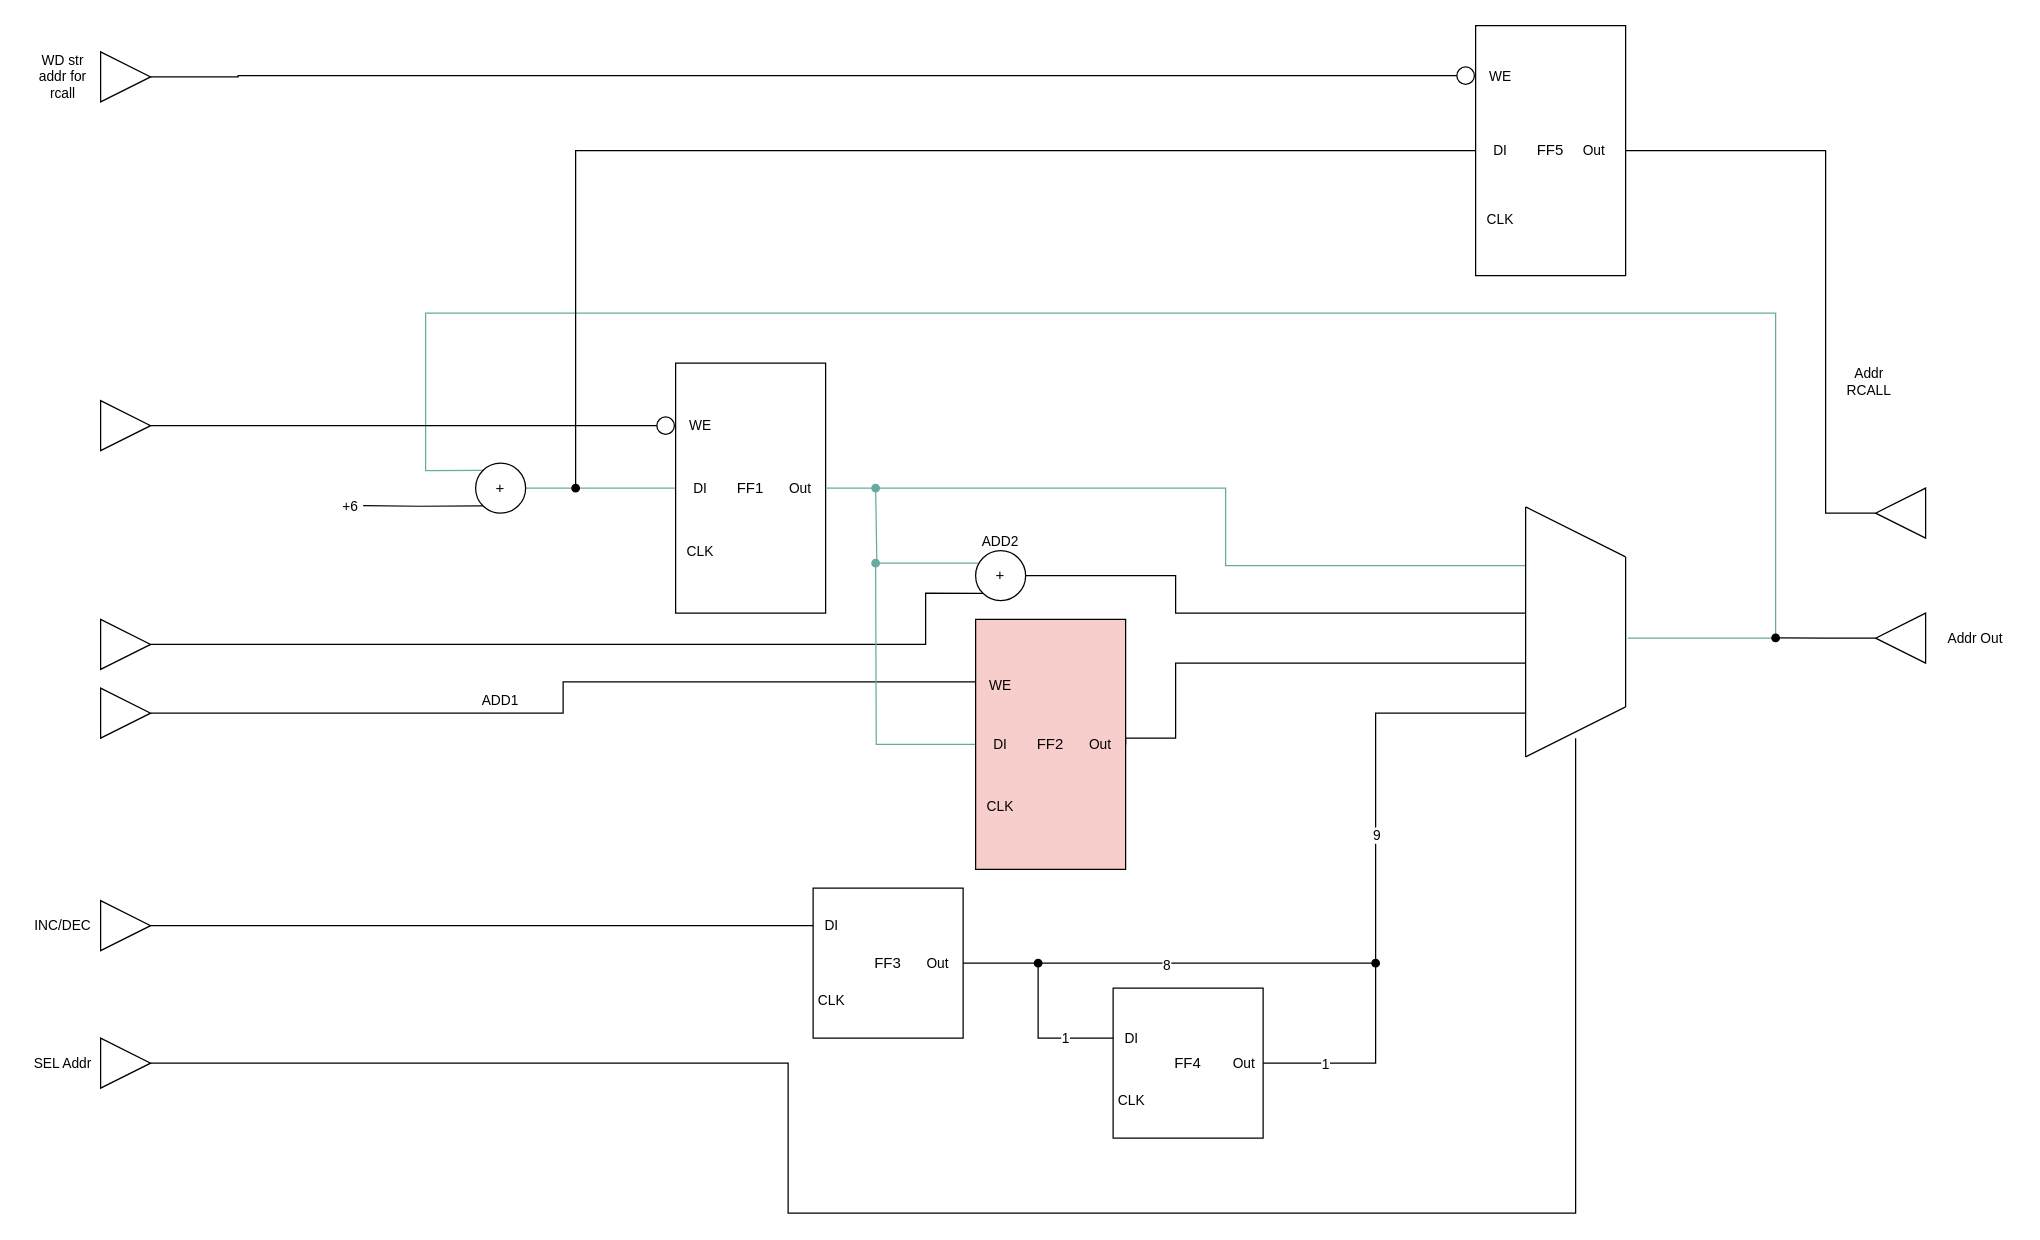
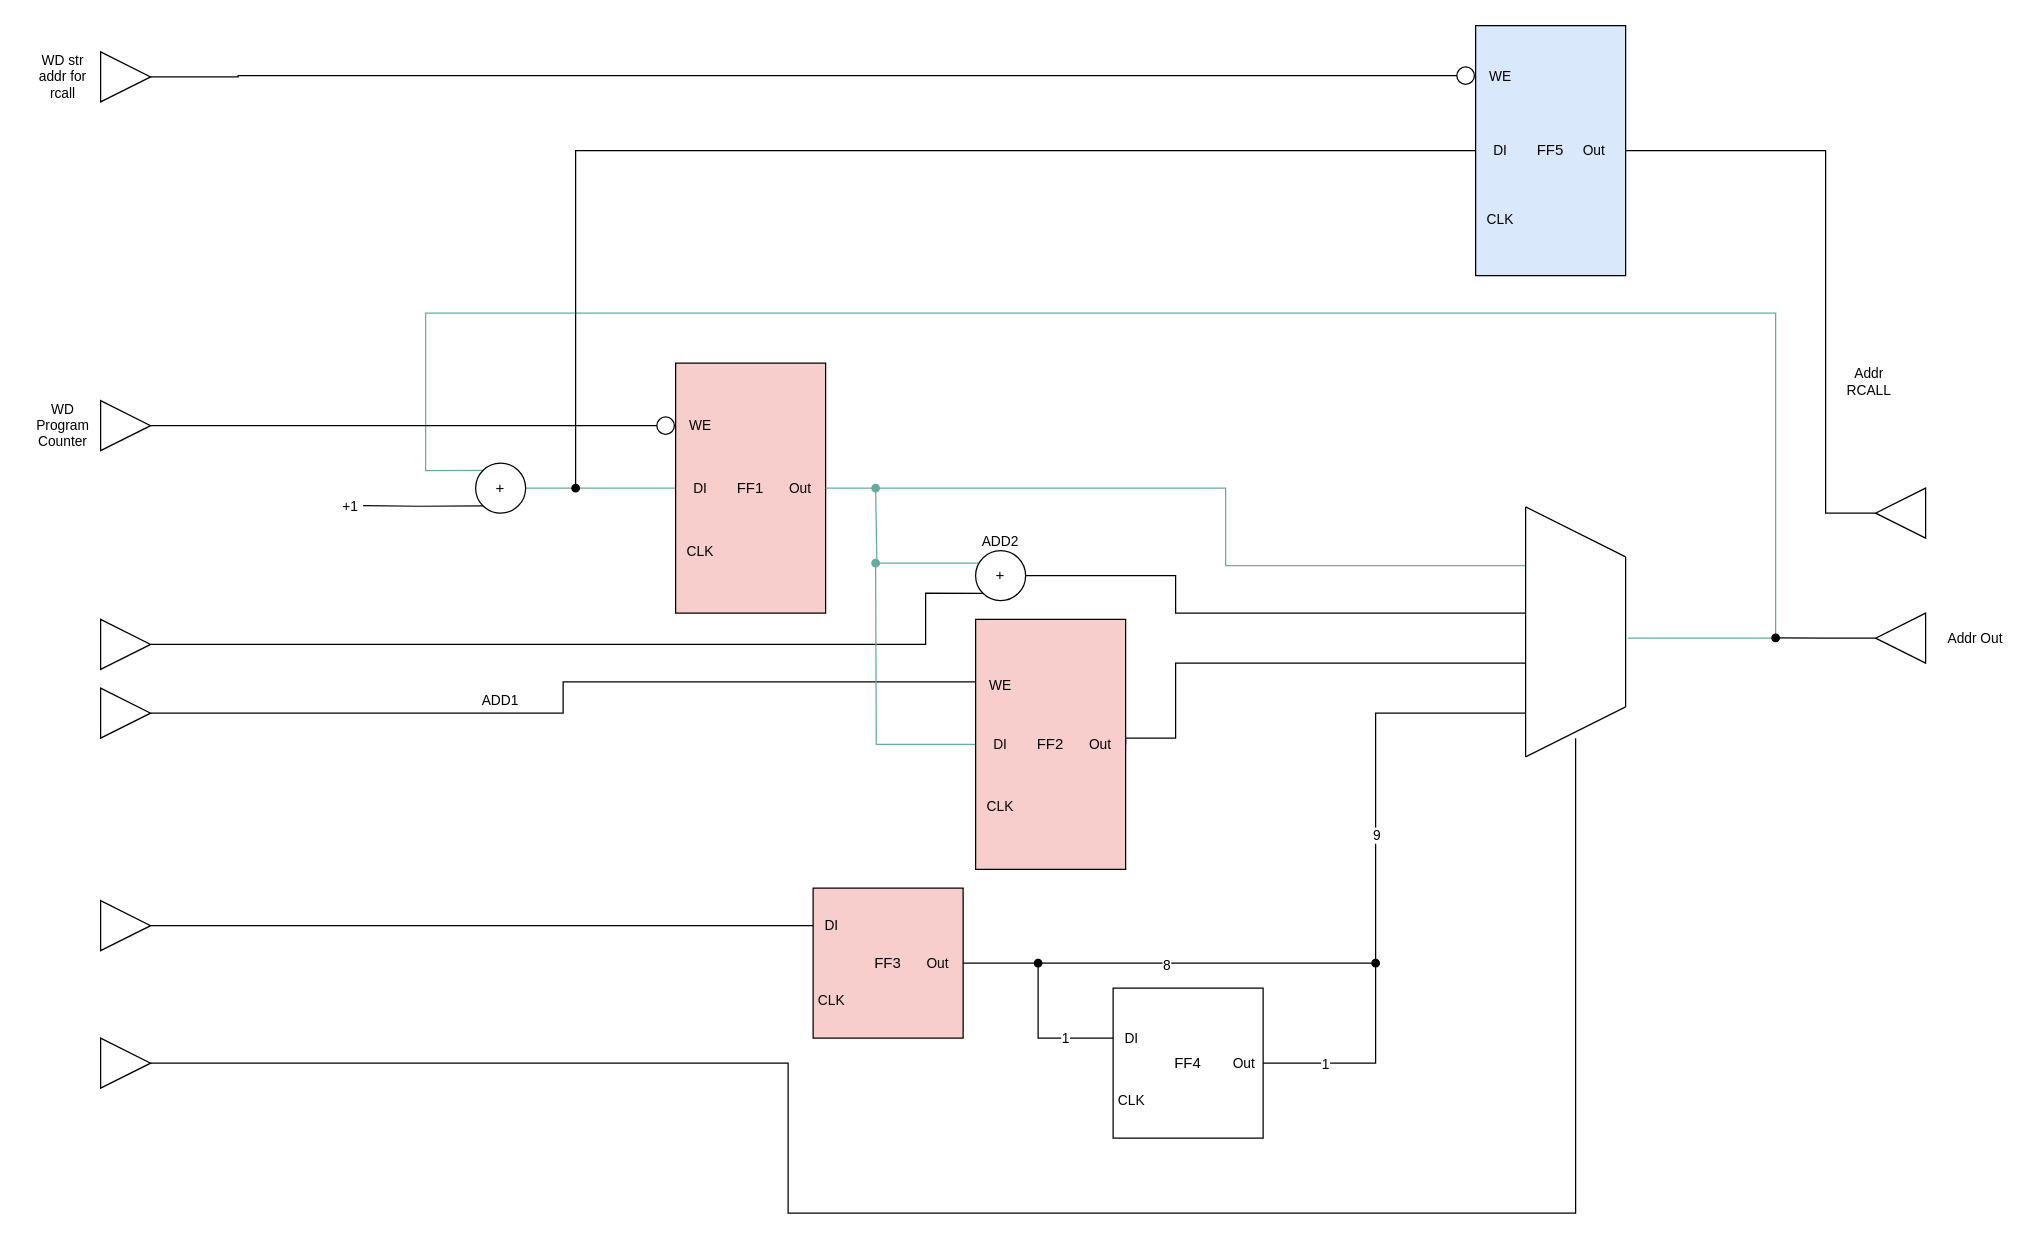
- <mxCell id="54" value="FF5" style="rounded=0;whiteSpace=wrap;html=1;" vertex="1" parent="1"><mxGeometry x="1180" y="20" width="120" height="200" as="geometry" /></mxCell>
+ <mxCell id="54" value="FF5" style="rounded=0;whiteSpace=wrap;html=1;fillColor=#dae8fc;" vertex="1" parent="1"><mxGeometry x="1180" y="20" width="120" height="200" as="geometry" /></mxCell>
+ <mxCell id="52" value="WD&lt;br&gt;Program Counter" style="text;html=1;strokeColor=none;fillColor=none;align=center;verticalAlign=middle;whiteSpace=wrap;rounded=0;fontSize=11;fontFamily=Helvetica;fontColor=default;" vertex="1" parent="1"><mxGeometry x="20" y="325" width="60" height="30" as="geometry" /></mxCell>
- <mxCell id="6" value="FF1" style="rounded=0;whiteSpace=wrap;html=1;" parent="1" vertex="1"><mxGeometry x="540" y="290" width="120" height="200" as="geometry" /></mxCell>
+ <mxCell id="6" value="FF1" style="rounded=0;whiteSpace=wrap;html=1;fillColor=#f8cecc;" parent="1" vertex="1"><mxGeometry x="540" y="290" width="120" height="200" as="geometry" /></mxCell>
- <mxCell id="8" value="+6" style="text;html=1;strokeColor=none;fillColor=none;align=center;verticalAlign=middle;whiteSpace=wrap;rounded=0;fontSize=11;fontFamily=Helvetica;fontColor=default;" parent="1" vertex="1"><mxGeometry x="250" y="390" width="60" height="30" as="geometry" /></mxCell>
+ <mxCell id="8" value="+1" style="text;html=1;strokeColor=none;fillColor=none;align=center;verticalAlign=middle;whiteSpace=wrap;rounded=0;fontSize=11;fontFamily=Helvetica;fontColor=default;" parent="1" vertex="1"><mxGeometry x="250" y="390" width="60" height="30" as="geometry" /></mxCell>
- <mxCell id="17" value="INC/DEC" style="text;html=1;strokeColor=none;fillColor=none;align=center;verticalAlign=middle;whiteSpace=wrap;rounded=0;fontSize=11;fontFamily=Helvetica;fontColor=default;" parent="1" vertex="1"><mxGeometry x="20" y="725" width="60" height="30" as="geometry" /></mxCell>
- <mxCell id="9" value="FF3" style="rounded=0;whiteSpace=wrap;html=1;" parent="1" vertex="1"><mxGeometry x="650" y="710" width="120" height="120" as="geometry" /></mxCell>
+ <mxCell id="9" value="FF3" style="rounded=0;whiteSpace=wrap;html=1;fillColor=#f8cecc;" parent="1" vertex="1"><mxGeometry x="650" y="710" width="120" height="120" as="geometry" /></mxCell>
- <mxCell id="67" value="SEL Addr" style="text;html=1;strokeColor=none;fillColor=none;align=center;verticalAlign=middle;whiteSpace=wrap;rounded=0;fontSize=11;fontFamily=Helvetica;fontColor=default;" vertex="1" parent="1"><mxGeometry x="20" y="835" width="60" height="30" as="geometry" /></mxCell>
